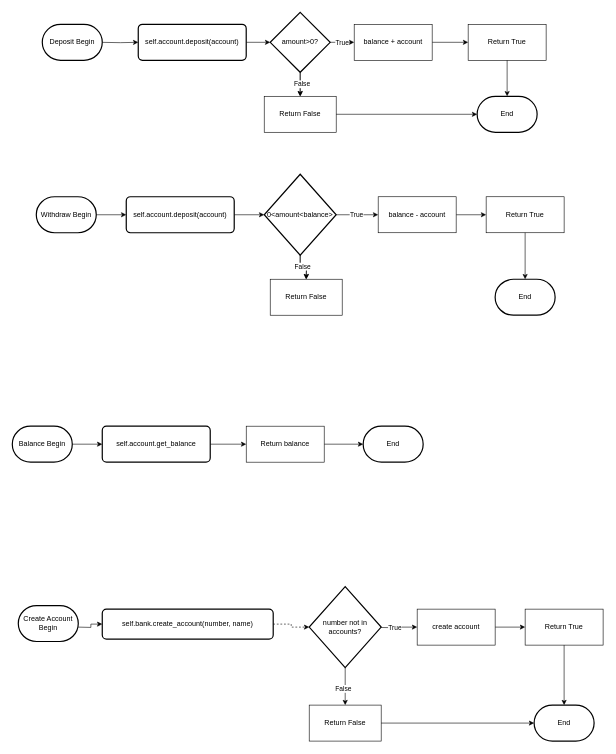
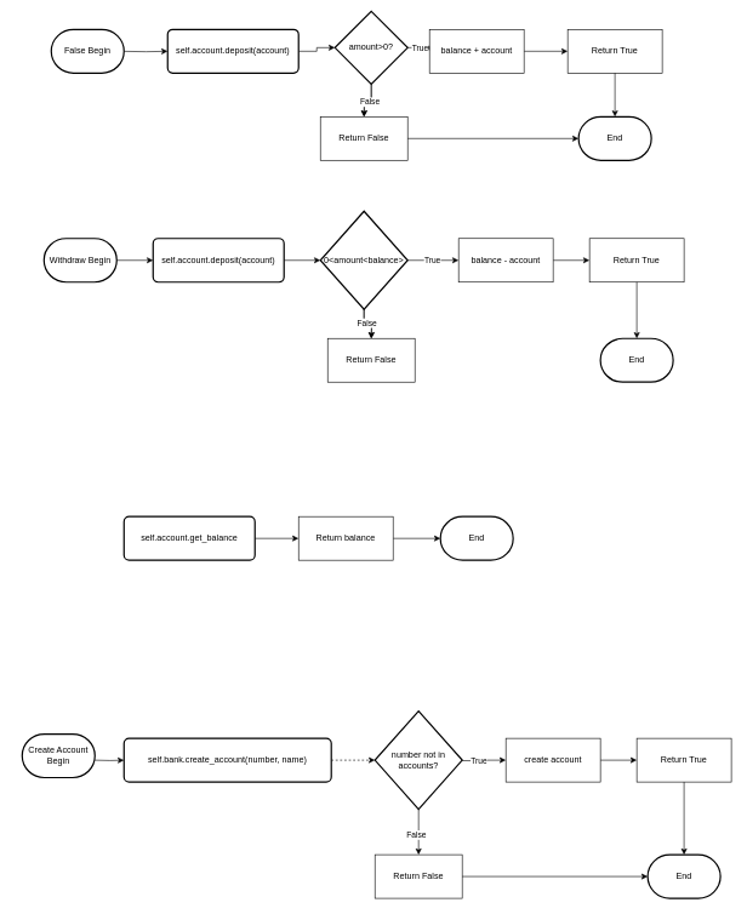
- <mxCell id="18" value="Deposit Begin" style="strokeWidth=2;html=1;shape=mxgraph.flowchart.terminator;whiteSpace=wrap;" vertex="1" parent="1"><mxGeometry x="70" y="40" width="100" height="60" as="geometry" /></mxCell>
+ <mxCell id="18" value="False Begin" style="strokeWidth=2;html=1;shape=mxgraph.flowchart.terminator;whiteSpace=wrap;" vertex="1" parent="1"><mxGeometry x="70" y="40" width="100" height="60" as="geometry" /></mxCell>
- <mxCell id="10" value="amount&amp;gt;0?" style="strokeWidth=2;html=1;shape=mxgraph.flowchart.decision;whiteSpace=wrap;" vertex="1" parent="1"><mxGeometry x="450" y="20" width="100" height="100" as="geometry" /></mxCell>
+ <mxCell id="10" value="amount&amp;gt;0?" style="strokeWidth=2;html=1;shape=mxgraph.flowchart.decision;whiteSpace=wrap;" vertex="1" parent="1"><mxGeometry x="460" y="15" width="100" height="100" as="geometry" /></mxCell>
- <mxCell id="57" value="Balance Begin" style="strokeWidth=2;html=1;shape=mxgraph.flowchart.terminator;whiteSpace=wrap;" vertex="1" parent="1"><mxGeometry x="20" y="710" width="100" height="60" as="geometry" /></mxCell>
- <mxCell id="56" style="edgeStyle=orthogonalEdgeStyle;rounded=0;orthogonalLoop=1;jettySize=auto;html=1;entryX=0;entryY=0.5;entryDx=0;entryDy=0;" edge="1" parent="1" source="57" target="52"><mxGeometry relative="1" as="geometry" /></mxCell>
- <mxCell id="36" value="self.bank.create_account(number, name)" style="rounded=1;whiteSpace=wrap;html=1;absoluteArcSize=1;arcSize=14;strokeWidth=2;" vertex="1" parent="1"><mxGeometry x="170" y="1015" width="285" height="50" as="geometry" /></mxCell>
+ <mxCell id="36" value="self.bank.create_account(number, name)" style="rounded=1;whiteSpace=wrap;html=1;absoluteArcSize=1;arcSize=14;strokeWidth=2;" vertex="1" parent="1"><mxGeometry x="170" y="1015" width="285" height="60" as="geometry" /></mxCell>
